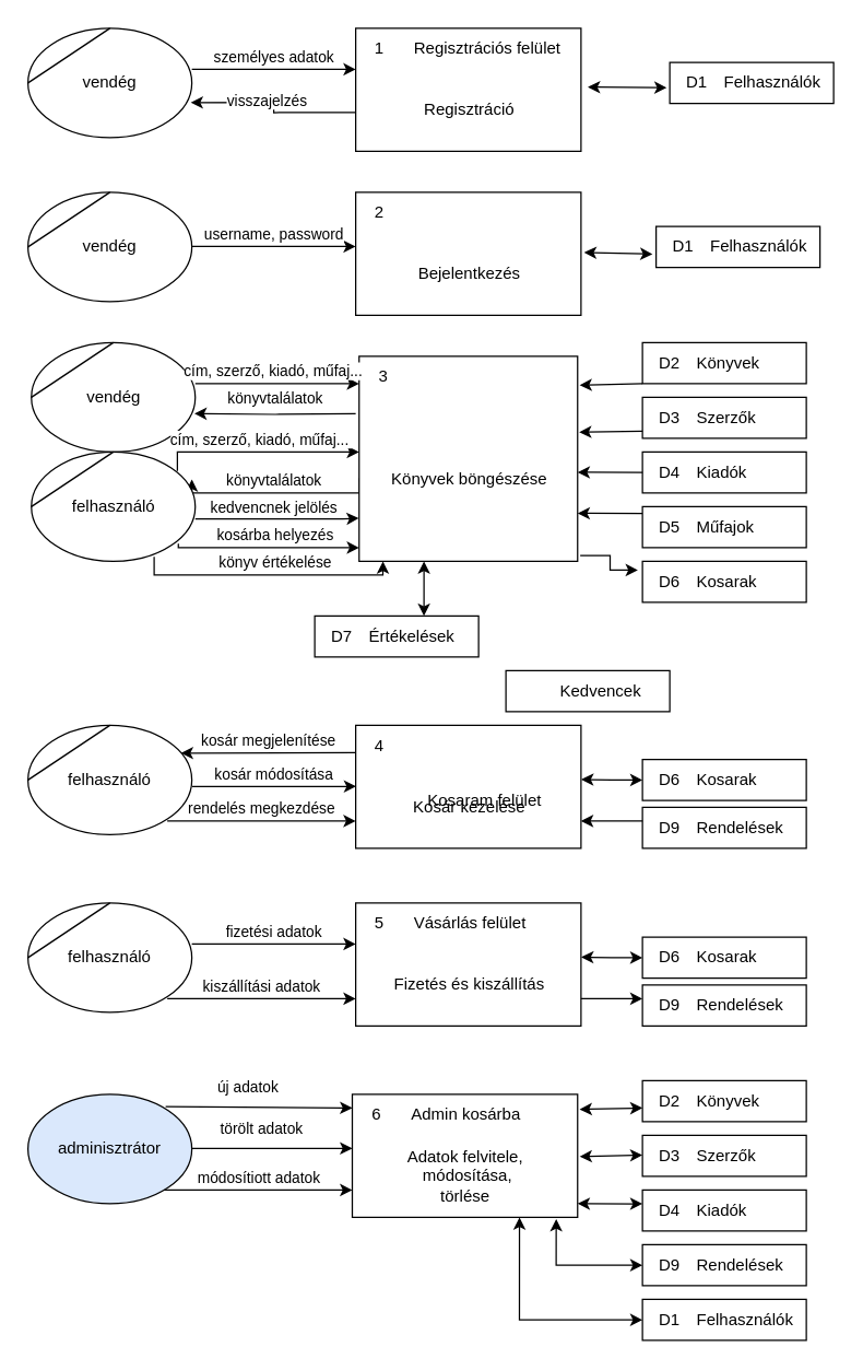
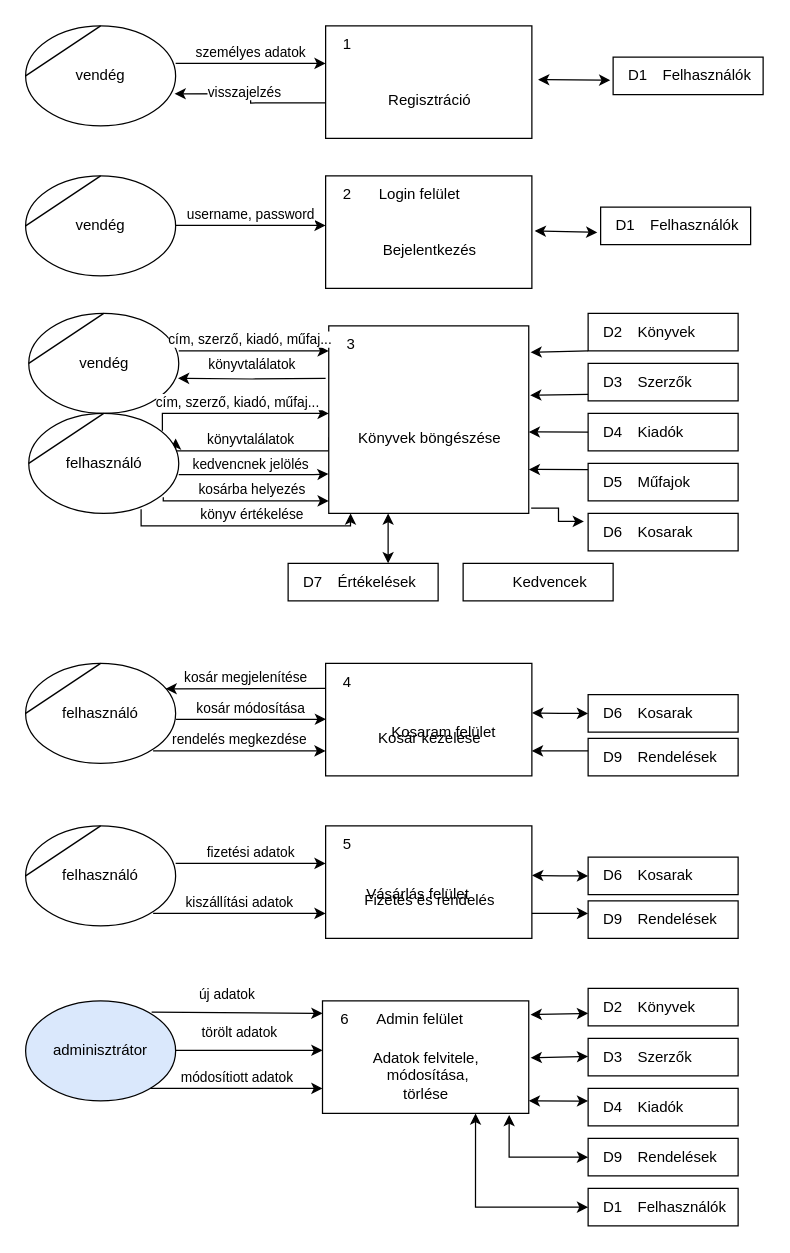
- <mxCell id="5" value="Regisztrációs felület" style="text;html=1;strokeColor=none;fillColor=none;align=left;verticalAlign=middle;whiteSpace=wrap;rounded=0;movable=0;resizable=0;connectable=0;allowArrows=0;rotatable=0;cloneable=0;deletable=0;spacingLeft=6;autosize=1;resizeWidth=0;" parent="3" vertex="1"><mxGeometry x="35" width="130" height="30" as="geometry" /></mxCell>
+ <mxCell id="14" value="Login felület&lt;br&gt;" style="text;html=1;strokeColor=none;fillColor=none;align=left;verticalAlign=middle;whiteSpace=wrap;rounded=0;movable=0;resizable=0;connectable=0;allowArrows=0;rotatable=0;cloneable=0;deletable=0;spacingLeft=6;autosize=1;resizeWidth=0;" parent="12" vertex="1"><mxGeometry x="35" width="90" height="30" as="geometry" /></mxCell>
- <mxCell id="77" value="Kedvencek" style="html=1;dashed=0;whitespace=wrap;shape=mxgraph.dfd.dataStoreID2;align=left;spacingLeft=38;container=1;collapsible=0;" parent="1" vertex="1"><mxGeometry x="370" y="490" width="120" height="30" as="geometry" /></mxCell>
+ <mxCell id="77" value="Kedvencek" style="html=1;dashed=0;whitespace=wrap;shape=mxgraph.dfd.dataStoreID2;align=left;spacingLeft=38;container=1;collapsible=0;" parent="1" vertex="1"><mxGeometry x="370" y="450" width="120" height="30" as="geometry" /></mxCell>
- <mxCell id="68" value="Vásárlás felület&lt;br&gt;" style="text;html=1;strokeColor=none;fillColor=none;align=left;verticalAlign=middle;whiteSpace=wrap;rounded=0;movable=0;resizable=0;connectable=0;allowArrows=0;rotatable=0;cloneable=0;deletable=0;spacingLeft=6;autosize=1;resizeWidth=0;" parent="66" vertex="1"><mxGeometry x="35" width="110" height="30" as="geometry" /></mxCell>
+ <mxCell id="68" value="Vásárlás felület&lt;br&gt;" style="text;html=1;strokeColor=none;fillColor=none;align=left;verticalAlign=middle;whiteSpace=wrap;rounded=0;movable=0;resizable=0;connectable=0;allowArrows=0;rotatable=0;cloneable=0;deletable=0;spacingLeft=6;autosize=1;resizeWidth=0;" parent="66" vertex="1"><mxGeometry x="25" y="40" width="110" height="30" as="geometry" /></mxCell>
- <mxCell id="66" value="Fizetés és kiszállítás" style="html=1;dashed=0;whitespace=wrap;shape=mxgraph.dfd.process;align=center;container=1;collapsible=0;spacingTop=30;" parent="1" vertex="1"><mxGeometry x="260" y="660" width="165" height="90" as="geometry" /></mxCell>
+ <mxCell id="66" value="Fizetés és rendelés" style="html=1;dashed=0;whitespace=wrap;shape=mxgraph.dfd.process;align=center;container=1;collapsible=0;spacingTop=30;" parent="1" vertex="1"><mxGeometry x="260" y="660" width="165" height="90" as="geometry" /></mxCell>
- <mxCell id="83" value="Admin kosárba" style="text;html=1;strokeColor=none;fillColor=none;align=left;verticalAlign=middle;whiteSpace=wrap;rounded=0;movable=0;resizable=0;connectable=0;allowArrows=0;rotatable=0;cloneable=0;deletable=0;spacingLeft=6;autosize=1;resizeWidth=0;" vertex="1" parent="81"><mxGeometry x="35" width="100" height="30" as="geometry" /></mxCell>
+ <mxCell id="83" value="Admin felület" style="text;html=1;strokeColor=none;fillColor=none;align=left;verticalAlign=middle;whiteSpace=wrap;rounded=0;movable=0;resizable=0;connectable=0;allowArrows=0;rotatable=0;cloneable=0;deletable=0;spacingLeft=6;autosize=1;resizeWidth=0;" vertex="1" parent="81"><mxGeometry x="35" width="100" height="30" as="geometry" /></mxCell>
